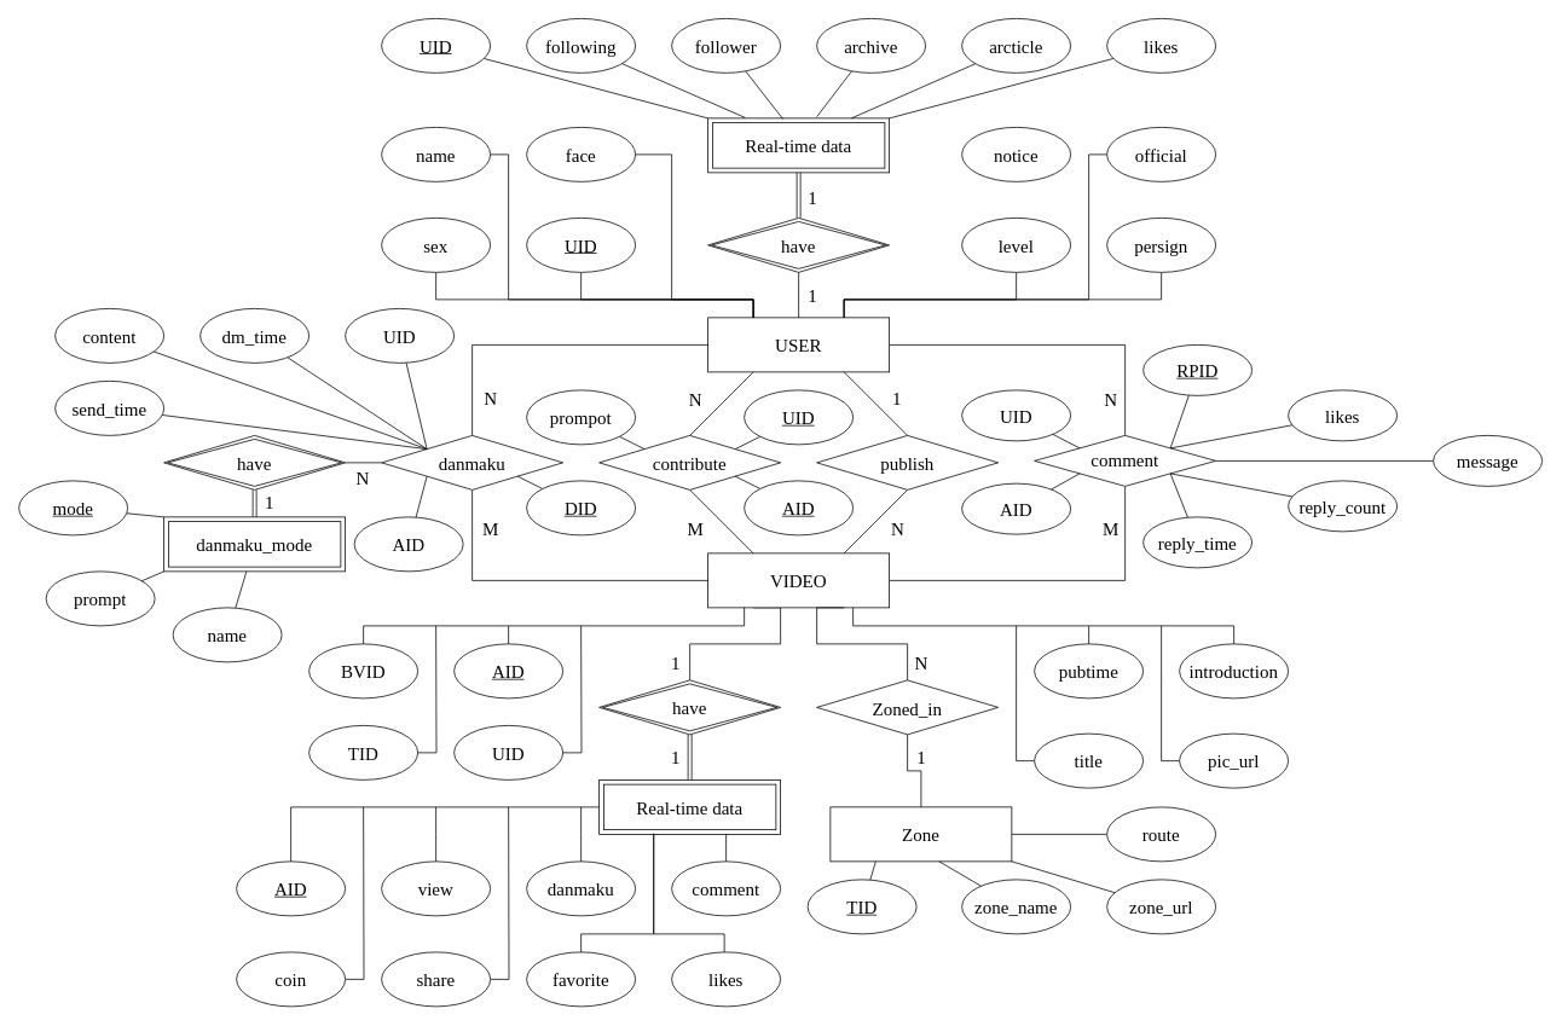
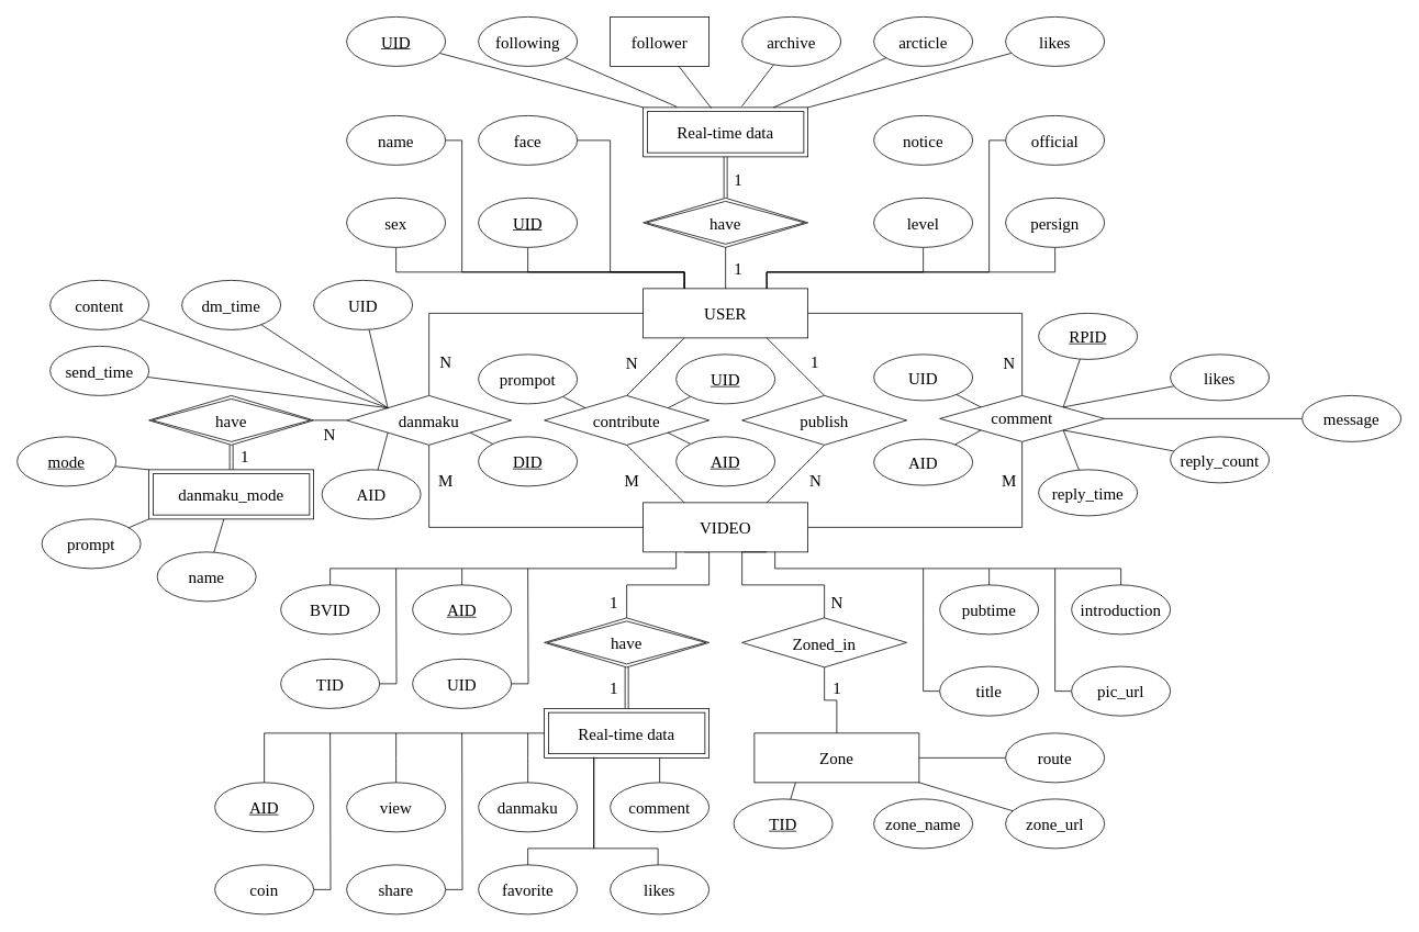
- <mxCell id="45" value="&lt;font face=&quot;Times New Roman&quot;&gt;&lt;span style=&quot;font-size: 20px;&quot;&gt;follower&lt;br&gt;&lt;/span&gt;&lt;/font&gt;" style="ellipse;whiteSpace=wrap;html=1;align=center;" vertex="1" parent="1"><mxGeometry x="740" y="20" width="120" height="60" as="geometry" /></mxCell>
+ <mxCell id="45" value="&lt;font face=&quot;Times New Roman&quot;&gt;&lt;span style=&quot;font-size: 20px;&quot;&gt;follower&lt;br&gt;&lt;/span&gt;&lt;/font&gt;" style="whiteSpace=wrap;html=1;align=center;rounded=0;" vertex="1" parent="1"><mxGeometry x="740" y="20" width="120" height="60" as="geometry" /></mxCell>
- <mxCell id="99" style="rounded=0;orthogonalLoop=1;jettySize=auto;html=1;entryX=0.6;entryY=1;entryDx=0;entryDy=0;entryPerimeter=0;endArrow=none;endFill=0;" edge="1" parent="1" source="100" target="22"><mxGeometry relative="1" as="geometry" /></mxCell>
